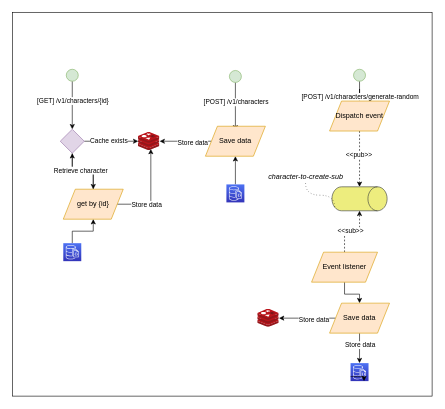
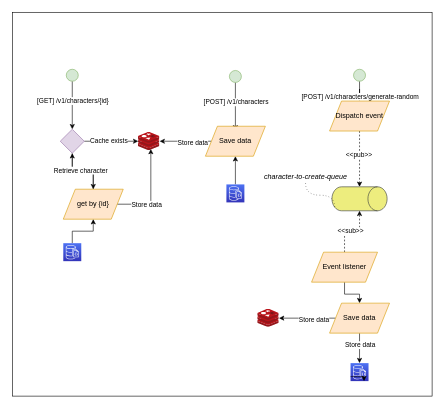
- <mxCell id="34" value="&lt;i&gt;character-to-create-sub&lt;/i&gt;" style="text;html=1;align=center;verticalAlign=middle;resizable=0;points=[];autosize=1;" parent="1" vertex="1"><mxGeometry x="434" y="285" width="150" height="20" as="geometry" /></mxCell>
+ <mxCell id="34" value="&lt;i&gt;character-to-create-queue&lt;/i&gt;" style="text;html=1;align=center;verticalAlign=middle;resizable=0;points=[];autosize=1;" parent="1" vertex="1"><mxGeometry x="434" y="285" width="150" height="20" as="geometry" /></mxCell>
